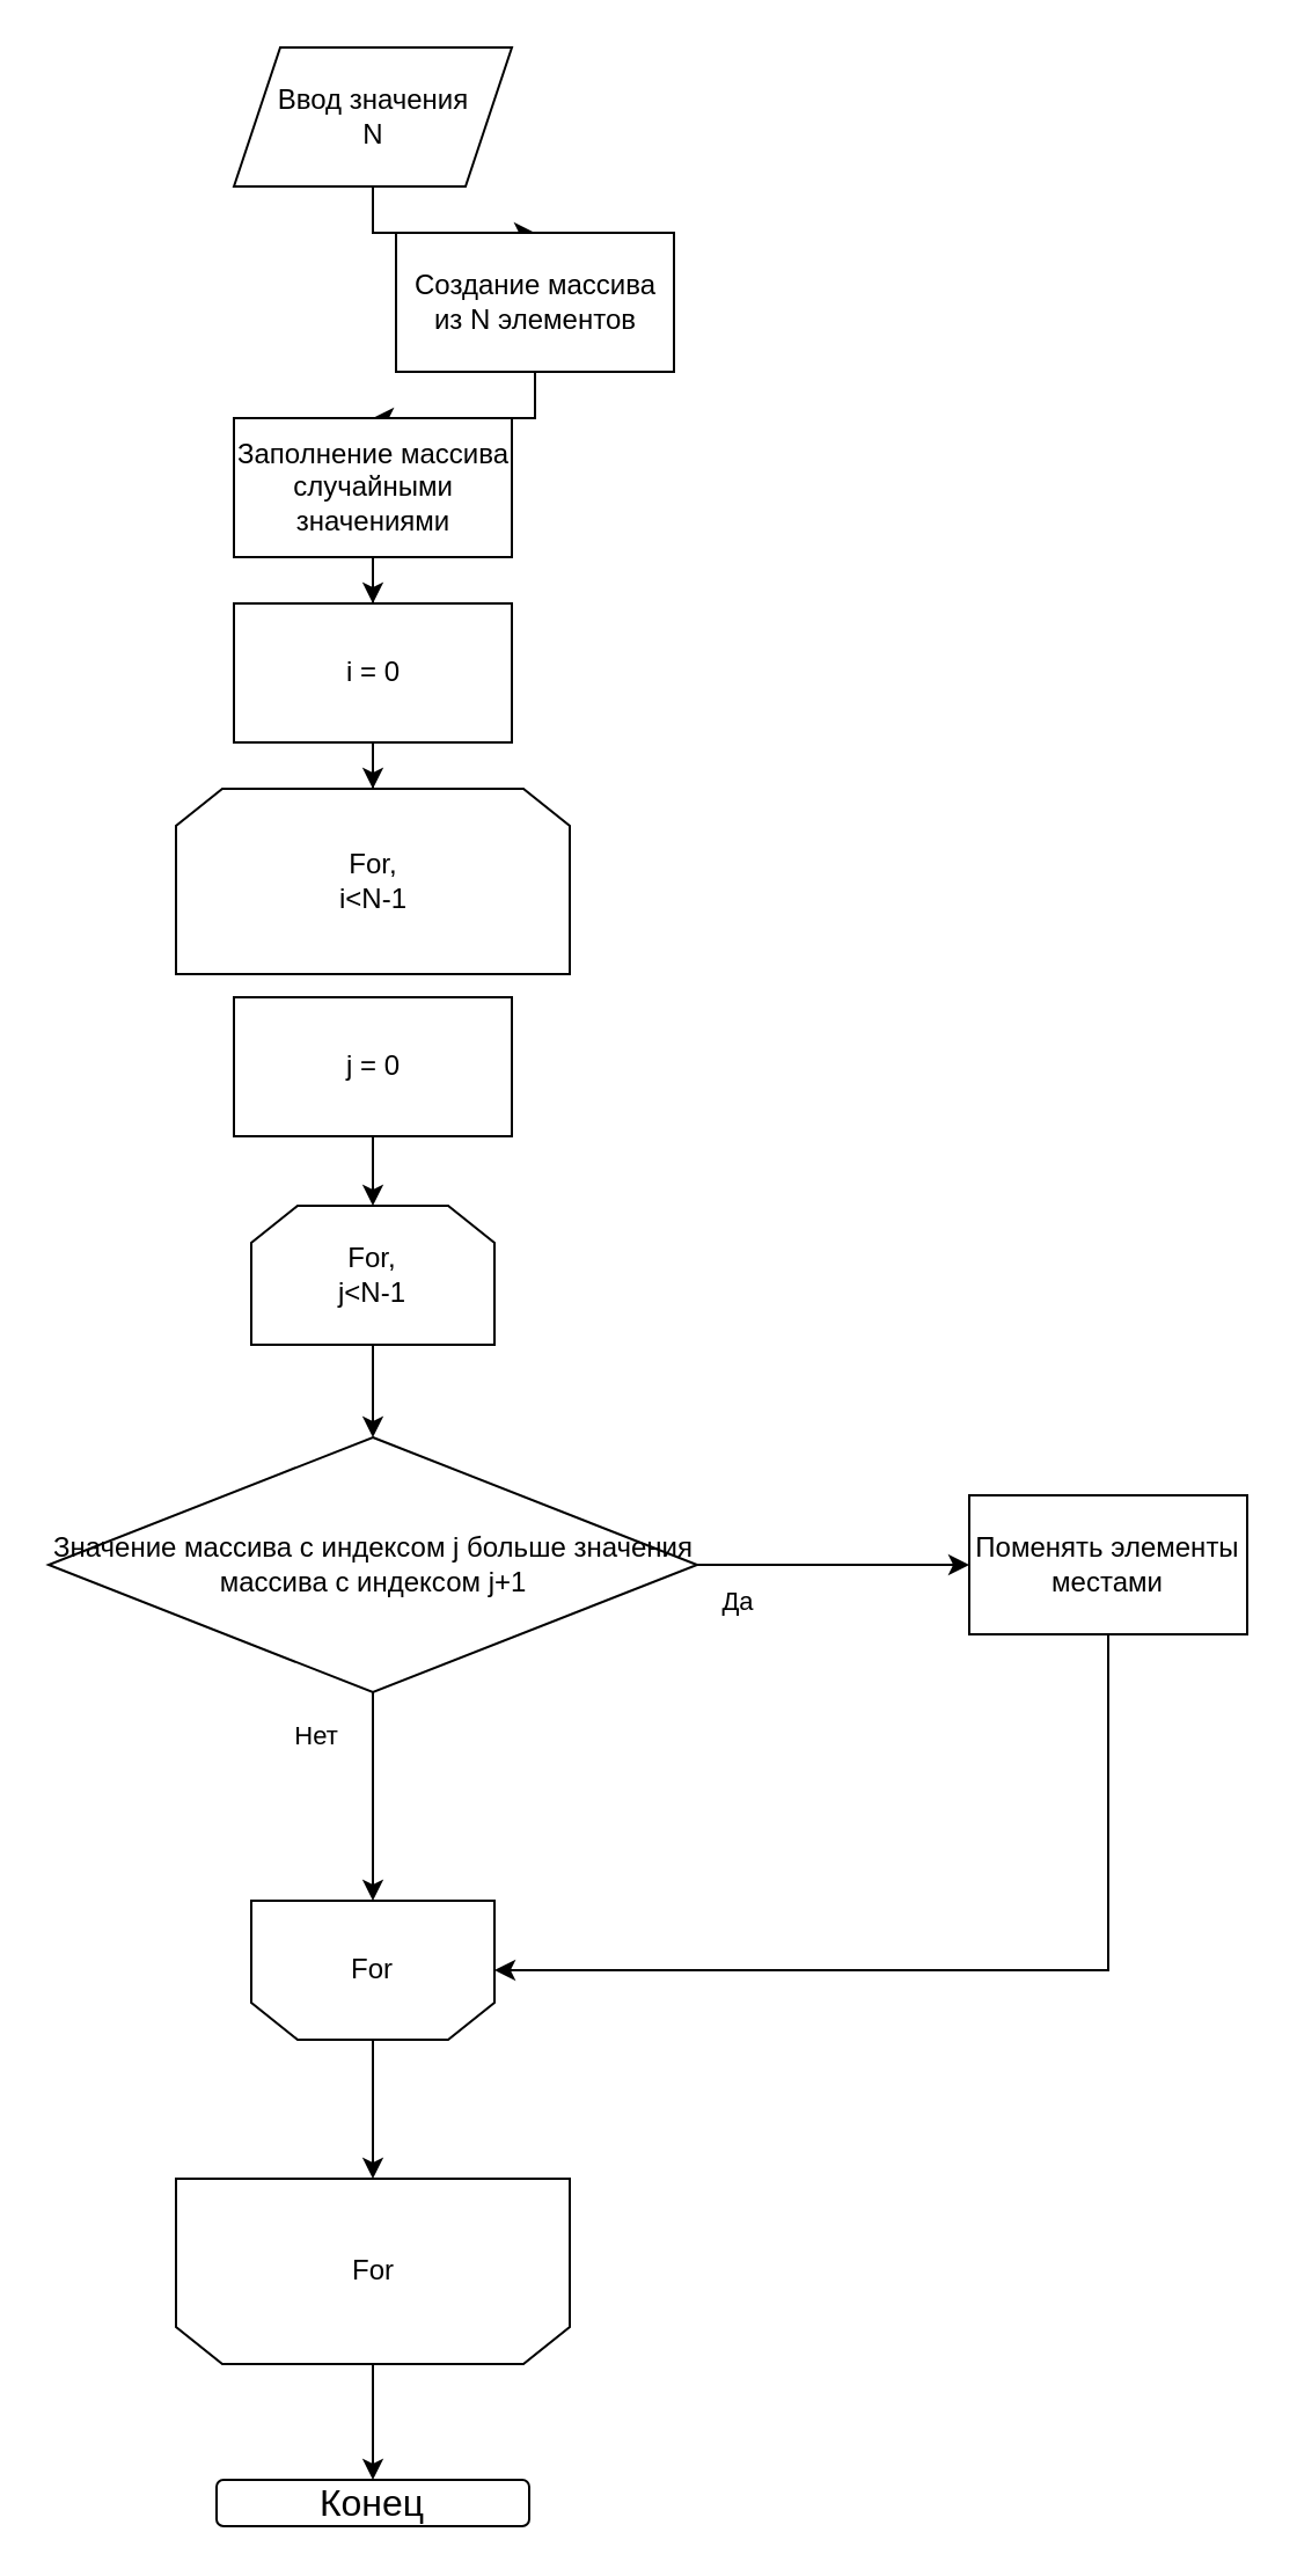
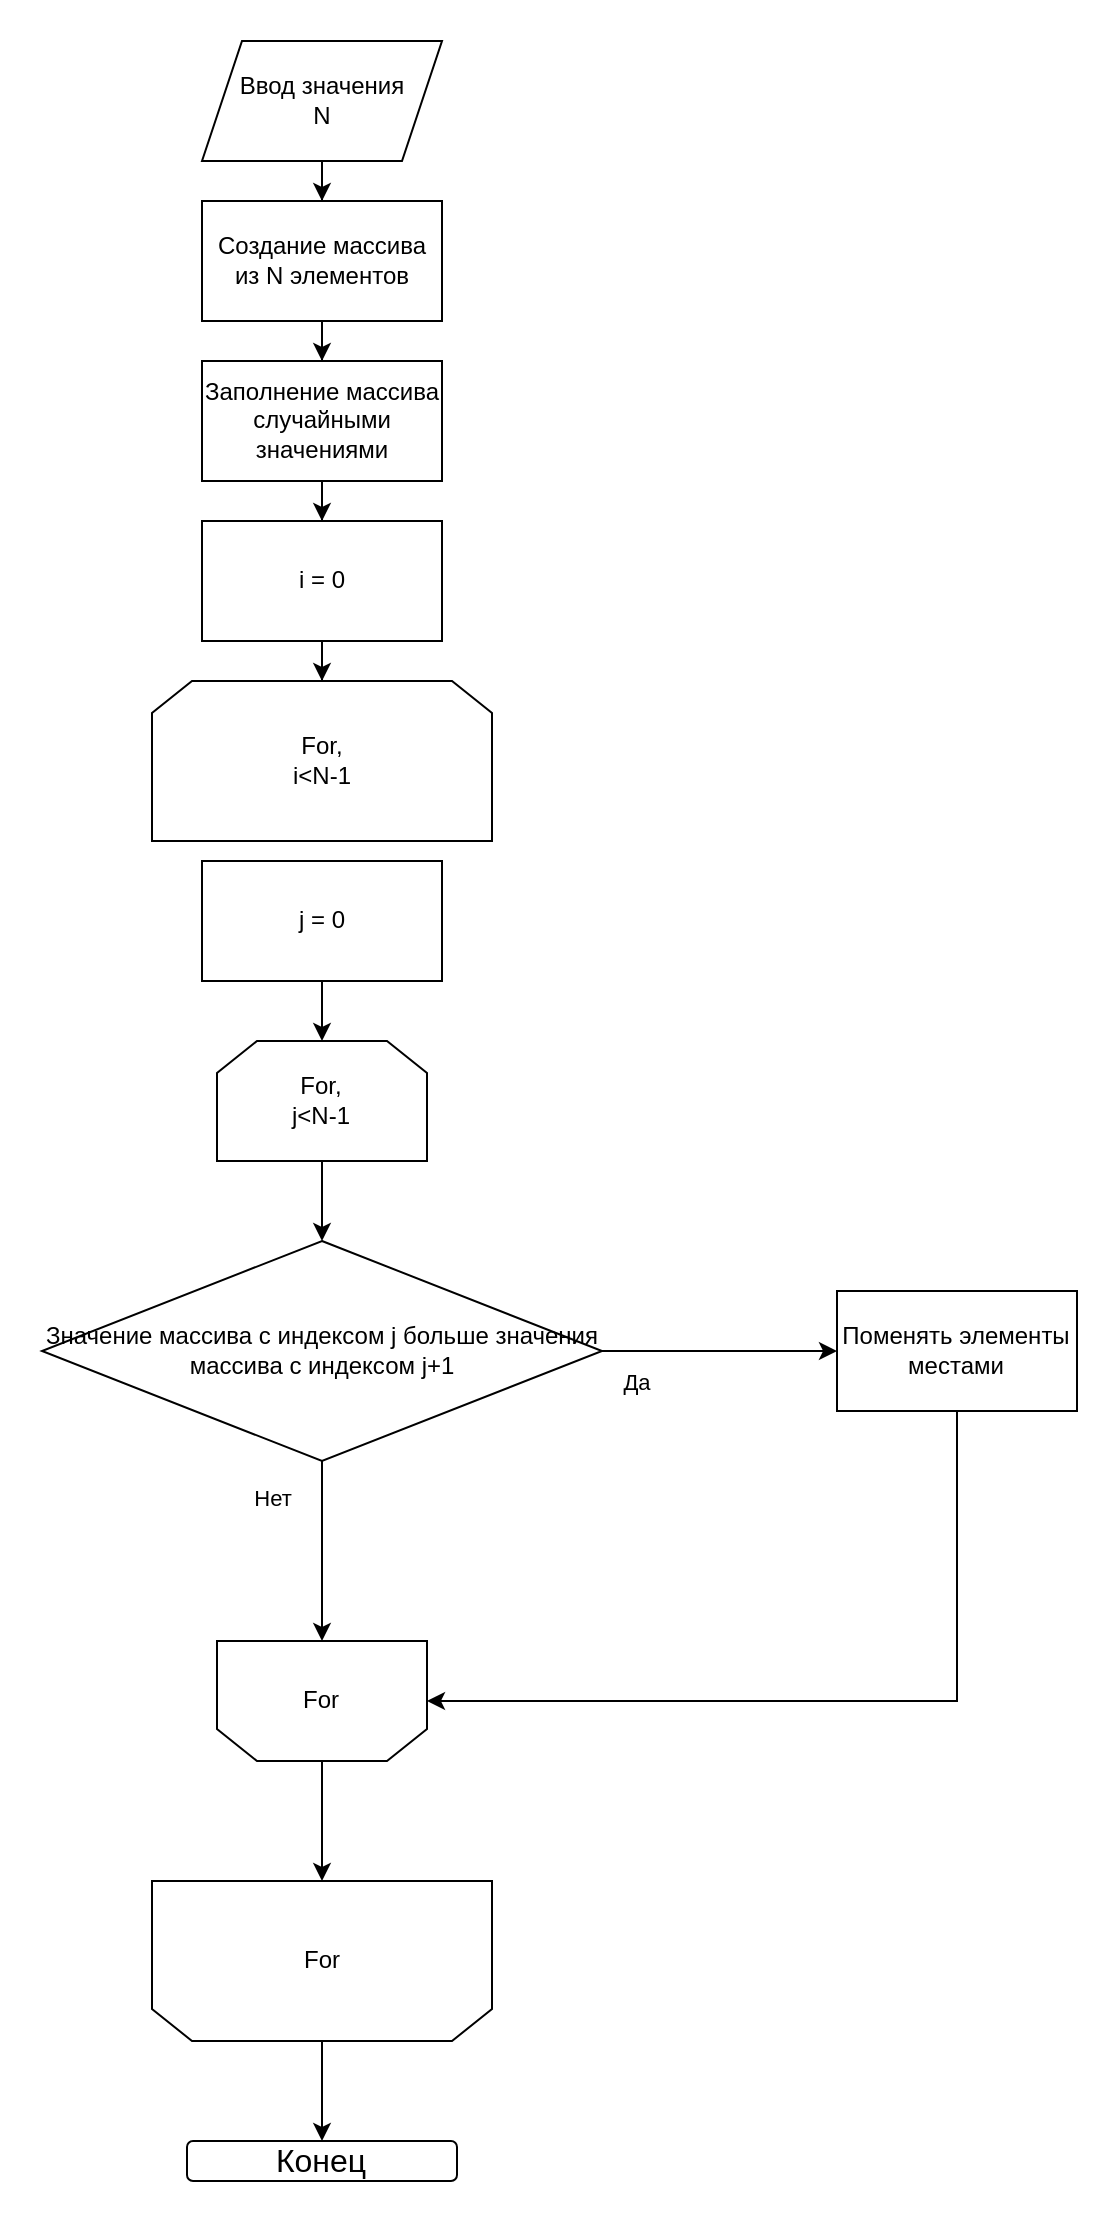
- <mxCell id="5" value="Создание массива из N элементов" style="rounded=0;whiteSpace=wrap;html=1;" vertex="1" parent="1"><mxGeometry x="170.5" y="100" width="120" height="60" as="geometry" /></mxCell>
+ <mxCell id="5" value="Создание массива из N элементов" style="rounded=0;whiteSpace=wrap;html=1;" vertex="1" parent="1"><mxGeometry x="100.5" y="100" width="120" height="60" as="geometry" /></mxCell>
